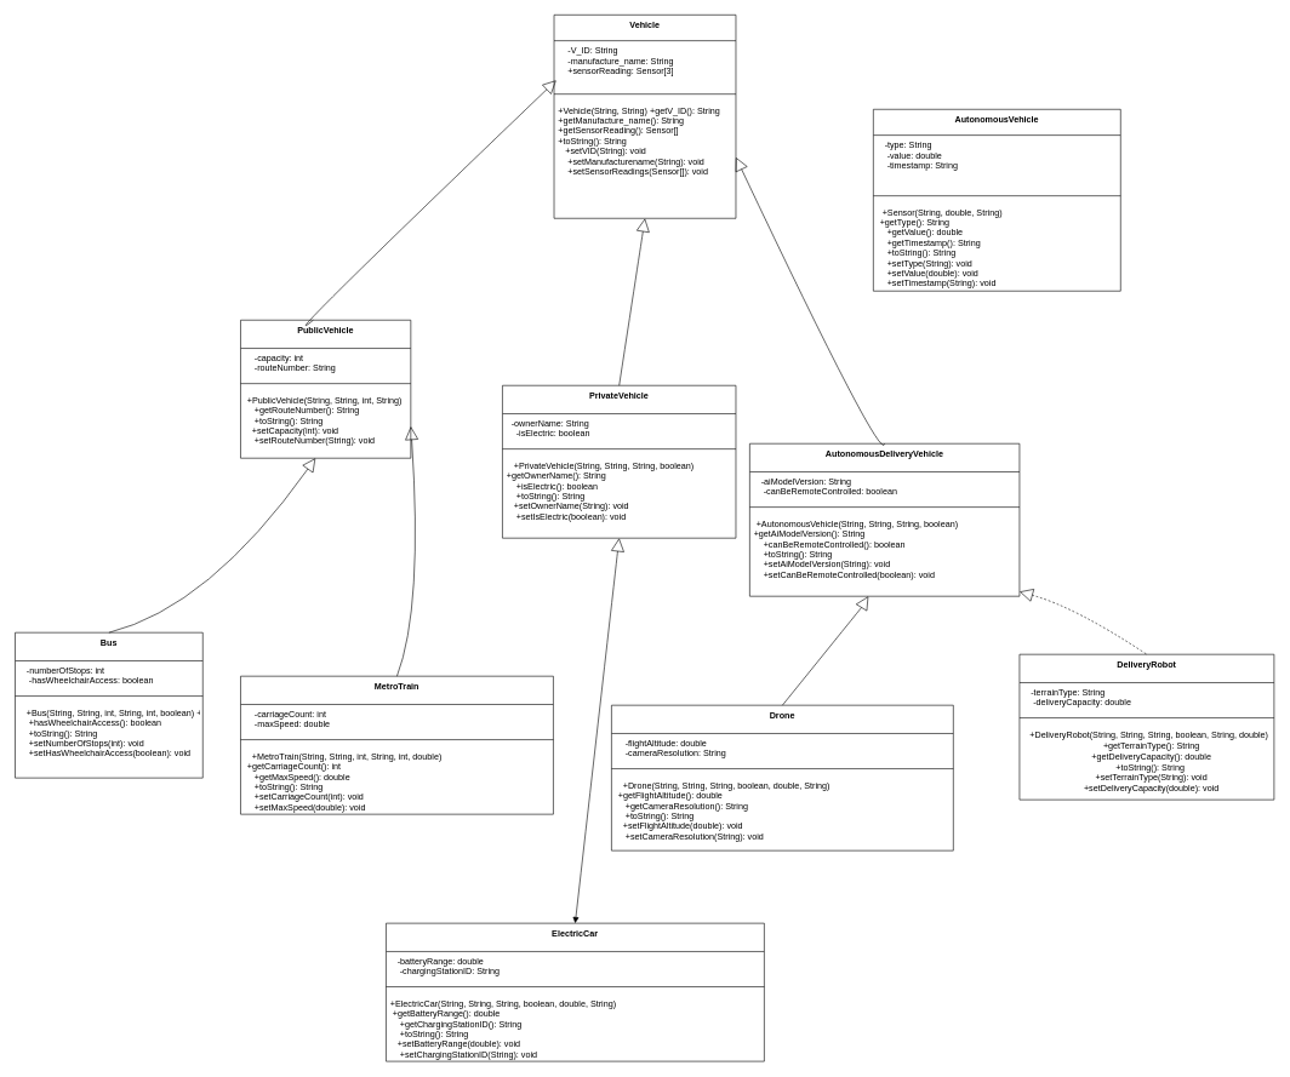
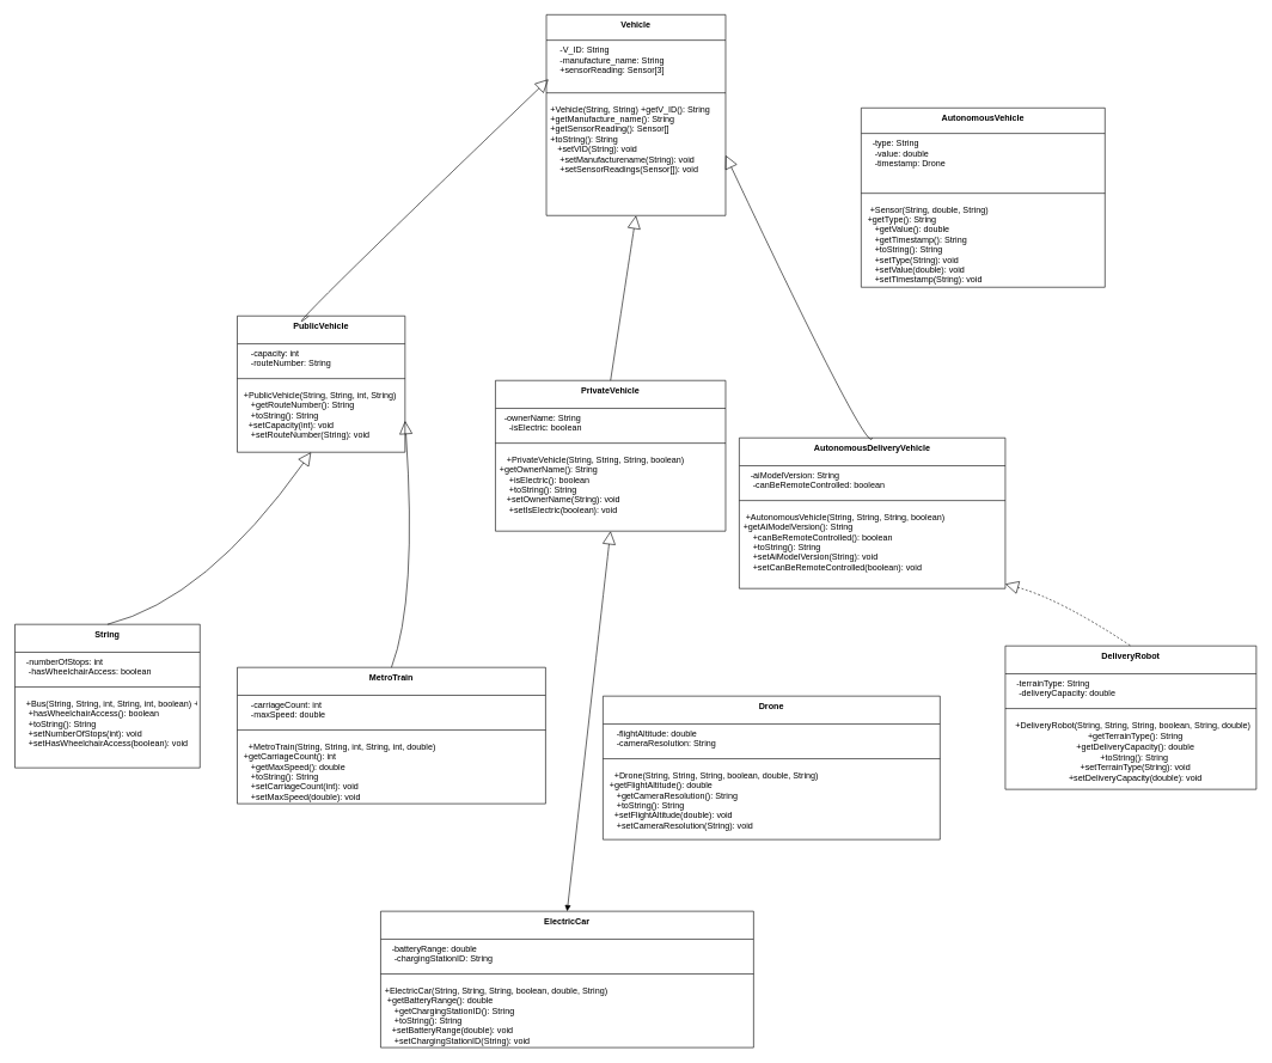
- <mxCell id="7" value="   -type: String&#10;    -value: double&#10;    -timestamp: String" style="text;strokeColor=none;fillColor=none;align=left;verticalAlign=top;spacingLeft=4;spacingRight=4;overflow=hidden;rotatable=0;points=[[0,0.5],[1,0.5]];portConstraint=eastwest;" parent="6" vertex="1"><mxGeometry y="35.556" width="340" height="74.44" as="geometry" /></mxCell>
+ <mxCell id="7" value="   -type: String&#10;    -value: double&#10;    -timestamp: Drone" style="text;strokeColor=none;fillColor=none;align=left;verticalAlign=top;spacingLeft=4;spacingRight=4;overflow=hidden;rotatable=0;points=[[0,0.5],[1,0.5]];portConstraint=eastwest;" parent="6" vertex="1"><mxGeometry y="35.556" width="340" height="74.44" as="geometry" /></mxCell>
- <mxCell id="22" value="Bus" style="swimlane;fontStyle=1;align=center;verticalAlign=top;childLayout=stackLayout;horizontal=1;startSize=38.857;horizontalStack=0;resizeParent=1;resizeParentMax=0;resizeLast=0;collapsible=0;marginBottom=0;" parent="1" vertex="1"><mxGeometry x="20" y="870" width="258" height="199.997" as="geometry" /></mxCell>
+ <mxCell id="22" value="String" style="swimlane;fontStyle=1;align=center;verticalAlign=top;childLayout=stackLayout;horizontal=1;startSize=38.857;horizontalStack=0;resizeParent=1;resizeParentMax=0;resizeLast=0;collapsible=0;marginBottom=0;" parent="1" vertex="1"><mxGeometry x="20" y="870" width="258" height="199.997" as="geometry" /></mxCell>
- <mxCell id="47" value="" style="curved=1;startArrow=block;startSize=16;startFill=0;endArrow=none;exitX=0.44;exitY=1;entryX=0.5;entryY=0;" parent="1" source="18" target="34" edge="1"><mxGeometry relative="1" as="geometry"><Array as="points"><mxPoint x="1184" y="835" /></Array></mxGeometry></mxCell>
